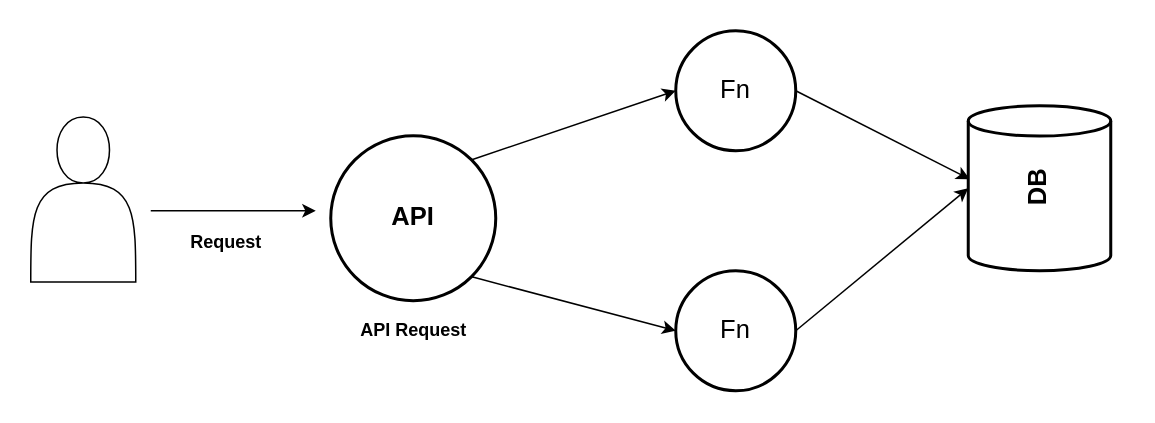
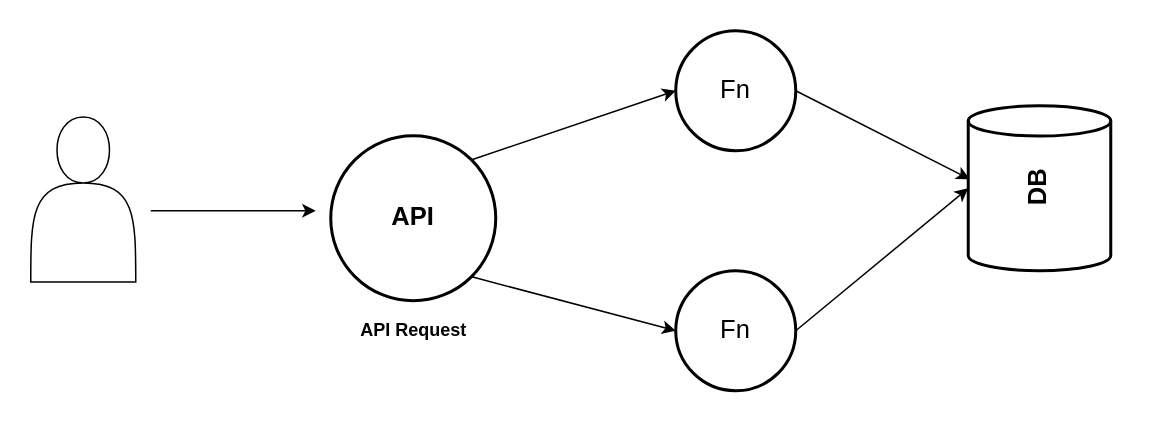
- <mxCell id="12" value="&lt;font style=&quot;font-size: 12px;&quot;&gt;&lt;b&gt;Request&lt;/b&gt;&lt;/font&gt;" style="text;html=1;align=center;verticalAlign=middle;resizable=0;points=[];autosize=1;strokeColor=none;fillColor=none;fontSize=17;" parent="1" vertex="1"><mxGeometry x="115" y="145" width="70" height="30" as="geometry" /></mxCell>
